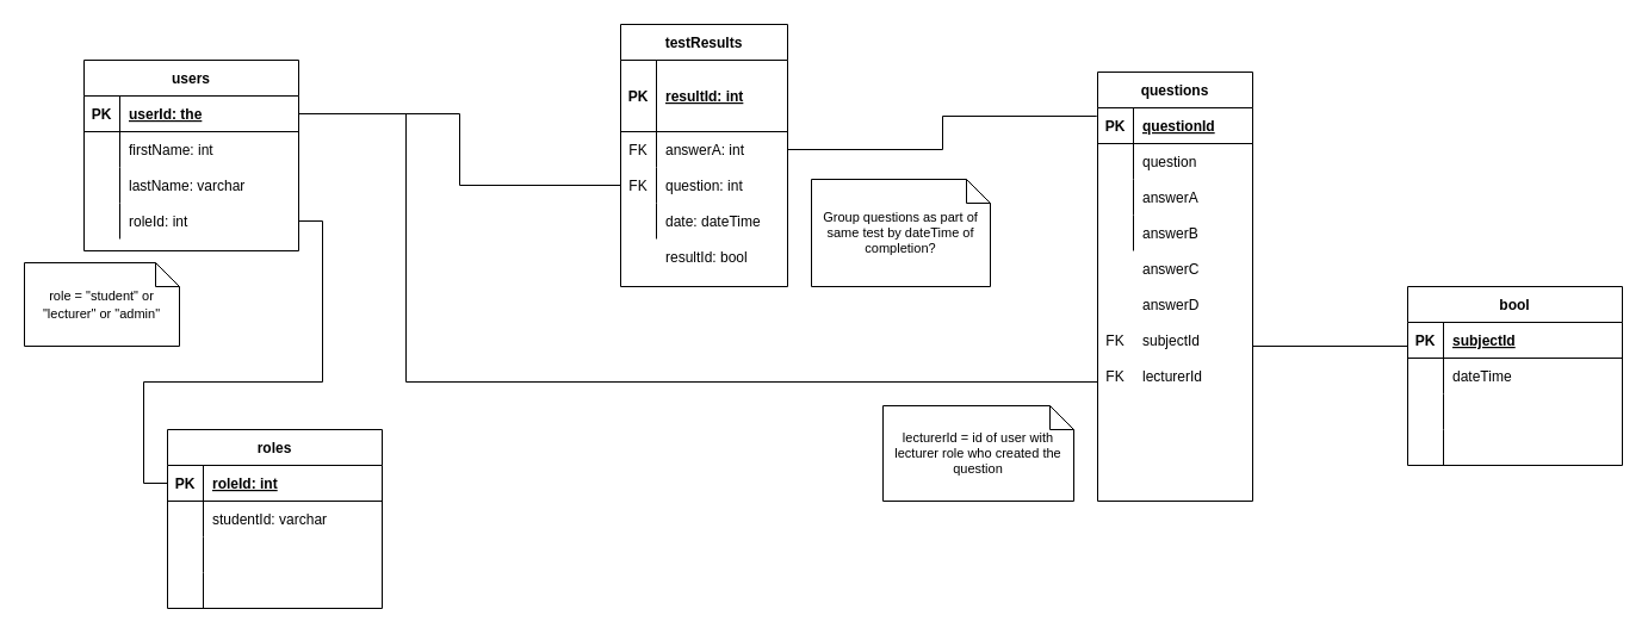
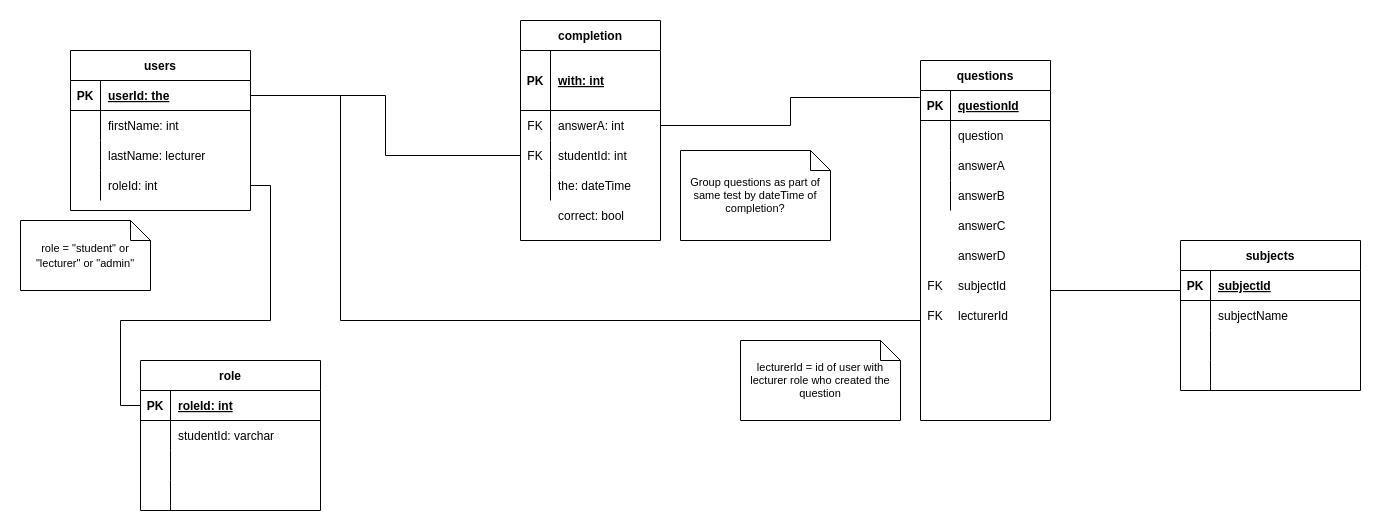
- <mxCell id="28" value="testResults" style="shape=table;startSize=30;container=1;collapsible=1;childLayout=tableLayout;fixedRows=1;rowLines=0;fontStyle=1;align=center;resizeLast=1;" parent="1" vertex="1"><mxGeometry x="520" y="20" width="140" height="220" as="geometry" /></mxCell>
+ <mxCell id="28" value="completion" style="shape=table;startSize=30;container=1;collapsible=1;childLayout=tableLayout;fixedRows=1;rowLines=0;fontStyle=1;align=center;resizeLast=1;" parent="1" vertex="1"><mxGeometry x="520" y="20" width="140" height="220" as="geometry" /></mxCell>
- <mxCell id="31" value="resultId: int" style="shape=partialRectangle;connectable=0;fillColor=none;top=0;left=0;bottom=0;right=0;align=left;spacingLeft=6;fontStyle=5;overflow=hidden;" parent="29" vertex="1"><mxGeometry x="30" width="110" height="60" as="geometry"><mxRectangle width="110" height="60" as="alternateBounds" /></mxGeometry></mxCell>
+ <mxCell id="31" value="with: int" style="shape=partialRectangle;connectable=0;fillColor=none;top=0;left=0;bottom=0;right=0;align=left;spacingLeft=6;fontStyle=5;overflow=hidden;" parent="29" vertex="1"><mxGeometry x="30" width="110" height="60" as="geometry"><mxRectangle width="110" height="60" as="alternateBounds" /></mxGeometry></mxCell>
- <mxCell id="11" value="lastName: varchar" style="shape=partialRectangle;connectable=0;fillColor=none;top=0;left=0;bottom=0;right=0;align=left;spacingLeft=6;overflow=hidden;" parent="9" vertex="1"><mxGeometry x="30" width="150" height="30" as="geometry"><mxRectangle width="150" height="30" as="alternateBounds" /></mxGeometry></mxCell>
+ <mxCell id="11" value="lastName: lecturer" style="shape=partialRectangle;connectable=0;fillColor=none;top=0;left=0;bottom=0;right=0;align=left;spacingLeft=6;overflow=hidden;" parent="9" vertex="1"><mxGeometry x="30" width="150" height="30" as="geometry"><mxRectangle width="150" height="30" as="alternateBounds" /></mxGeometry></mxCell>
- <mxCell id="37" value="question: int" style="shape=partialRectangle;connectable=0;fillColor=none;top=0;left=0;bottom=0;right=0;align=left;spacingLeft=6;overflow=hidden;" parent="35" vertex="1"><mxGeometry x="30" width="110" height="30" as="geometry"><mxRectangle width="110" height="30" as="alternateBounds" /></mxGeometry></mxCell>
+ <mxCell id="37" value="studentId: int" style="shape=partialRectangle;connectable=0;fillColor=none;top=0;left=0;bottom=0;right=0;align=left;spacingLeft=6;overflow=hidden;" parent="35" vertex="1"><mxGeometry x="30" width="110" height="30" as="geometry"><mxRectangle width="110" height="30" as="alternateBounds" /></mxGeometry></mxCell>
- <mxCell id="40" value="date: dateTime" style="shape=partialRectangle;connectable=0;fillColor=none;top=0;left=0;bottom=0;right=0;align=left;spacingLeft=6;overflow=hidden;" parent="38" vertex="1"><mxGeometry x="30" width="110" height="30" as="geometry"><mxRectangle width="110" height="30" as="alternateBounds" /></mxGeometry></mxCell>
+ <mxCell id="40" value="the: dateTime" style="shape=partialRectangle;connectable=0;fillColor=none;top=0;left=0;bottom=0;right=0;align=left;spacingLeft=6;overflow=hidden;" parent="38" vertex="1"><mxGeometry x="30" width="110" height="30" as="geometry"><mxRectangle width="110" height="30" as="alternateBounds" /></mxGeometry></mxCell>
- <mxCell id="60" value="resultId: bool" style="shape=partialRectangle;connectable=0;fillColor=none;top=0;left=0;bottom=0;right=0;align=left;spacingLeft=6;overflow=hidden;" parent="1" vertex="1"><mxGeometry x="550" y="200" width="150" height="30" as="geometry"><mxRectangle width="150" height="30" as="alternateBounds" /></mxGeometry></mxCell>
+ <mxCell id="60" value="correct: bool" style="shape=partialRectangle;connectable=0;fillColor=none;top=0;left=0;bottom=0;right=0;align=left;spacingLeft=6;overflow=hidden;" parent="1" vertex="1"><mxGeometry x="550" y="200" width="150" height="30" as="geometry"><mxRectangle width="150" height="30" as="alternateBounds" /></mxGeometry></mxCell>
- <mxCell id="15" value="bool" style="shape=table;startSize=30;container=1;collapsible=1;childLayout=tableLayout;fixedRows=1;rowLines=0;fontStyle=1;align=center;resizeLast=1;" parent="1" vertex="1"><mxGeometry x="1180" y="240" width="180" height="150" as="geometry" /></mxCell>
+ <mxCell id="15" value="subjects" style="shape=table;startSize=30;container=1;collapsible=1;childLayout=tableLayout;fixedRows=1;rowLines=0;fontStyle=1;align=center;resizeLast=1;" parent="1" vertex="1"><mxGeometry x="1180" y="240" width="180" height="150" as="geometry" /></mxCell>
- <mxCell id="21" value="dateTime" style="shape=partialRectangle;connectable=0;fillColor=none;top=0;left=0;bottom=0;right=0;align=left;spacingLeft=6;overflow=hidden;" parent="19" vertex="1"><mxGeometry x="30" width="150" height="30" as="geometry"><mxRectangle width="150" height="30" as="alternateBounds" /></mxGeometry></mxCell>
+ <mxCell id="21" value="subjectName" style="shape=partialRectangle;connectable=0;fillColor=none;top=0;left=0;bottom=0;right=0;align=left;spacingLeft=6;overflow=hidden;" parent="19" vertex="1"><mxGeometry x="30" width="150" height="30" as="geometry"><mxRectangle width="150" height="30" as="alternateBounds" /></mxGeometry></mxCell>
- <mxCell id="70" value="roles" style="shape=table;startSize=30;container=1;collapsible=1;childLayout=tableLayout;fixedRows=1;rowLines=0;fontStyle=1;align=center;resizeLast=1;fontSize=12;" vertex="1" parent="1"><mxGeometry x="140" y="360" width="180" height="150" as="geometry" /></mxCell>
+ <mxCell id="70" value="role" style="shape=table;startSize=30;container=1;collapsible=1;childLayout=tableLayout;fixedRows=1;rowLines=0;fontStyle=1;align=center;resizeLast=1;fontSize=12;" vertex="1" parent="1"><mxGeometry x="140" y="360" width="180" height="150" as="geometry" /></mxCell>
